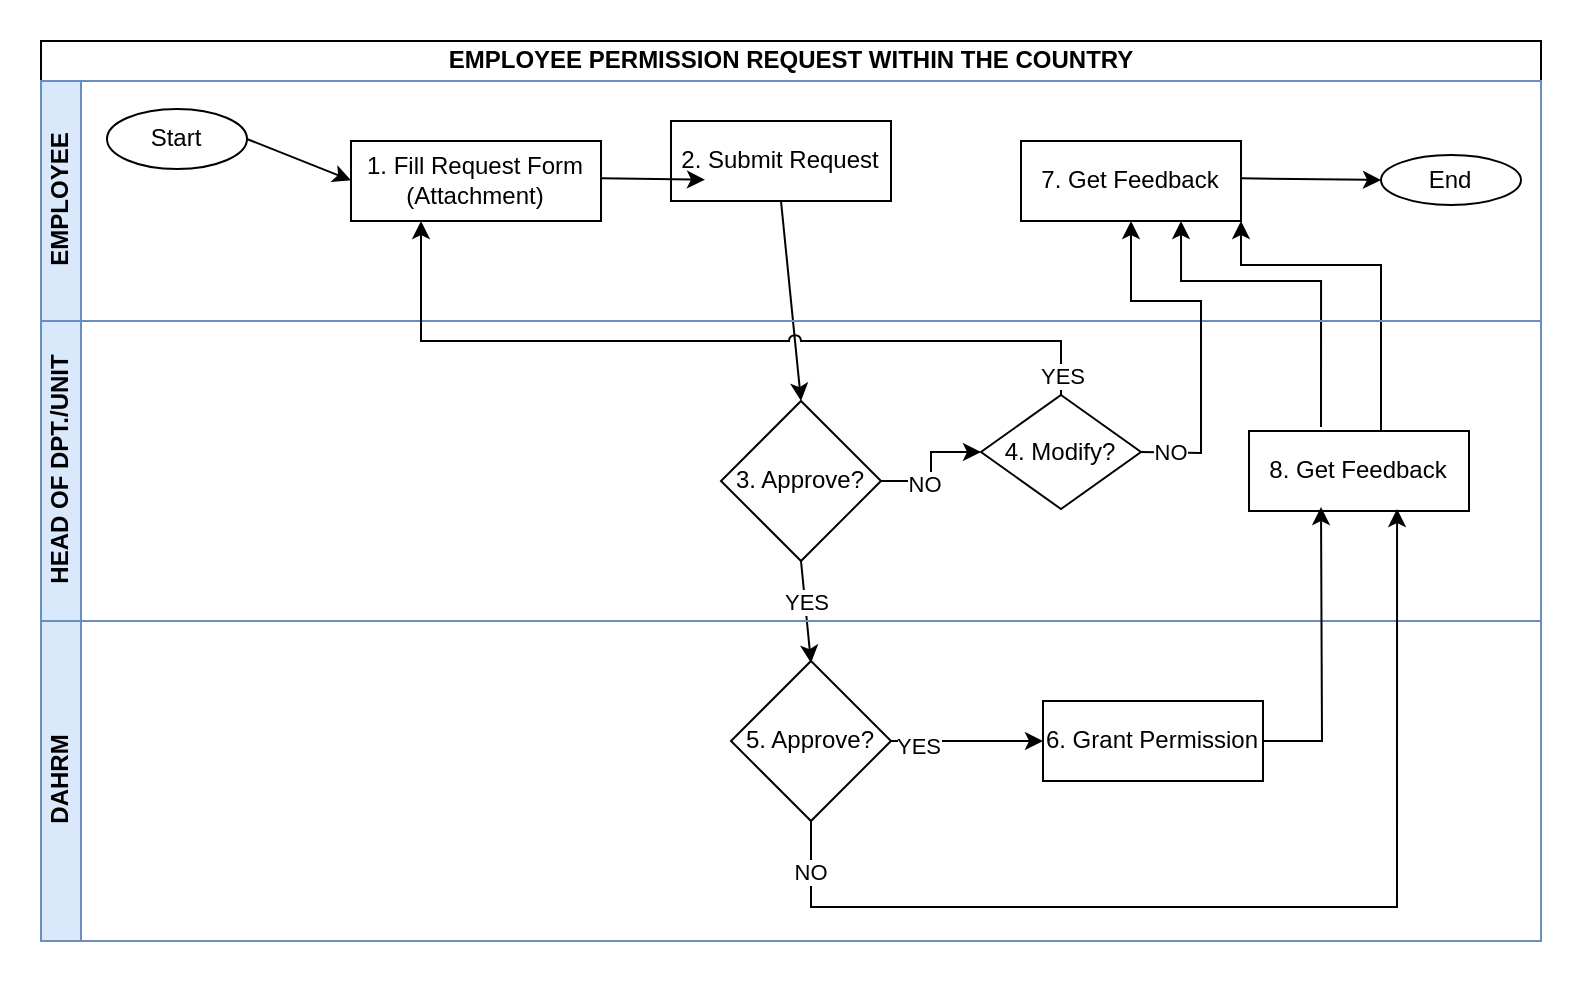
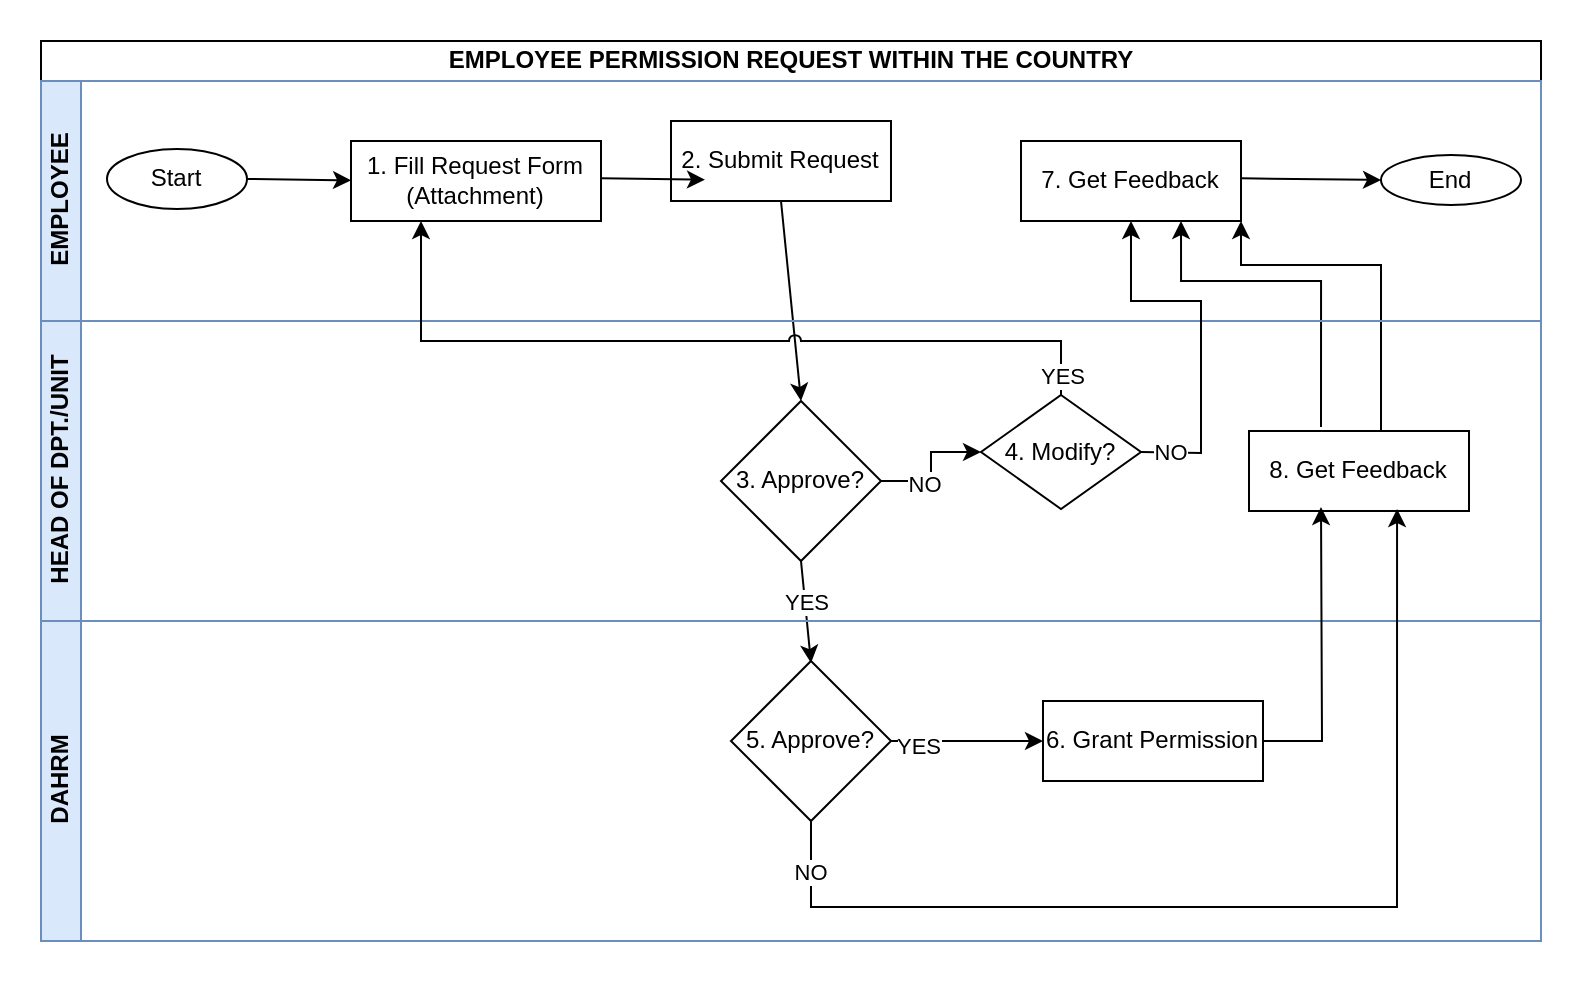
- <mxCell id="4" value="Start" style="ellipse;whiteSpace=wrap;html=1;" parent="3" vertex="1"><mxGeometry x="33" y="14" width="70" height="30" as="geometry" /></mxCell>
+ <mxCell id="4" value="Start" style="ellipse;whiteSpace=wrap;html=1;" parent="3" vertex="1"><mxGeometry x="33" y="34" width="70" height="30" as="geometry" /></mxCell>
